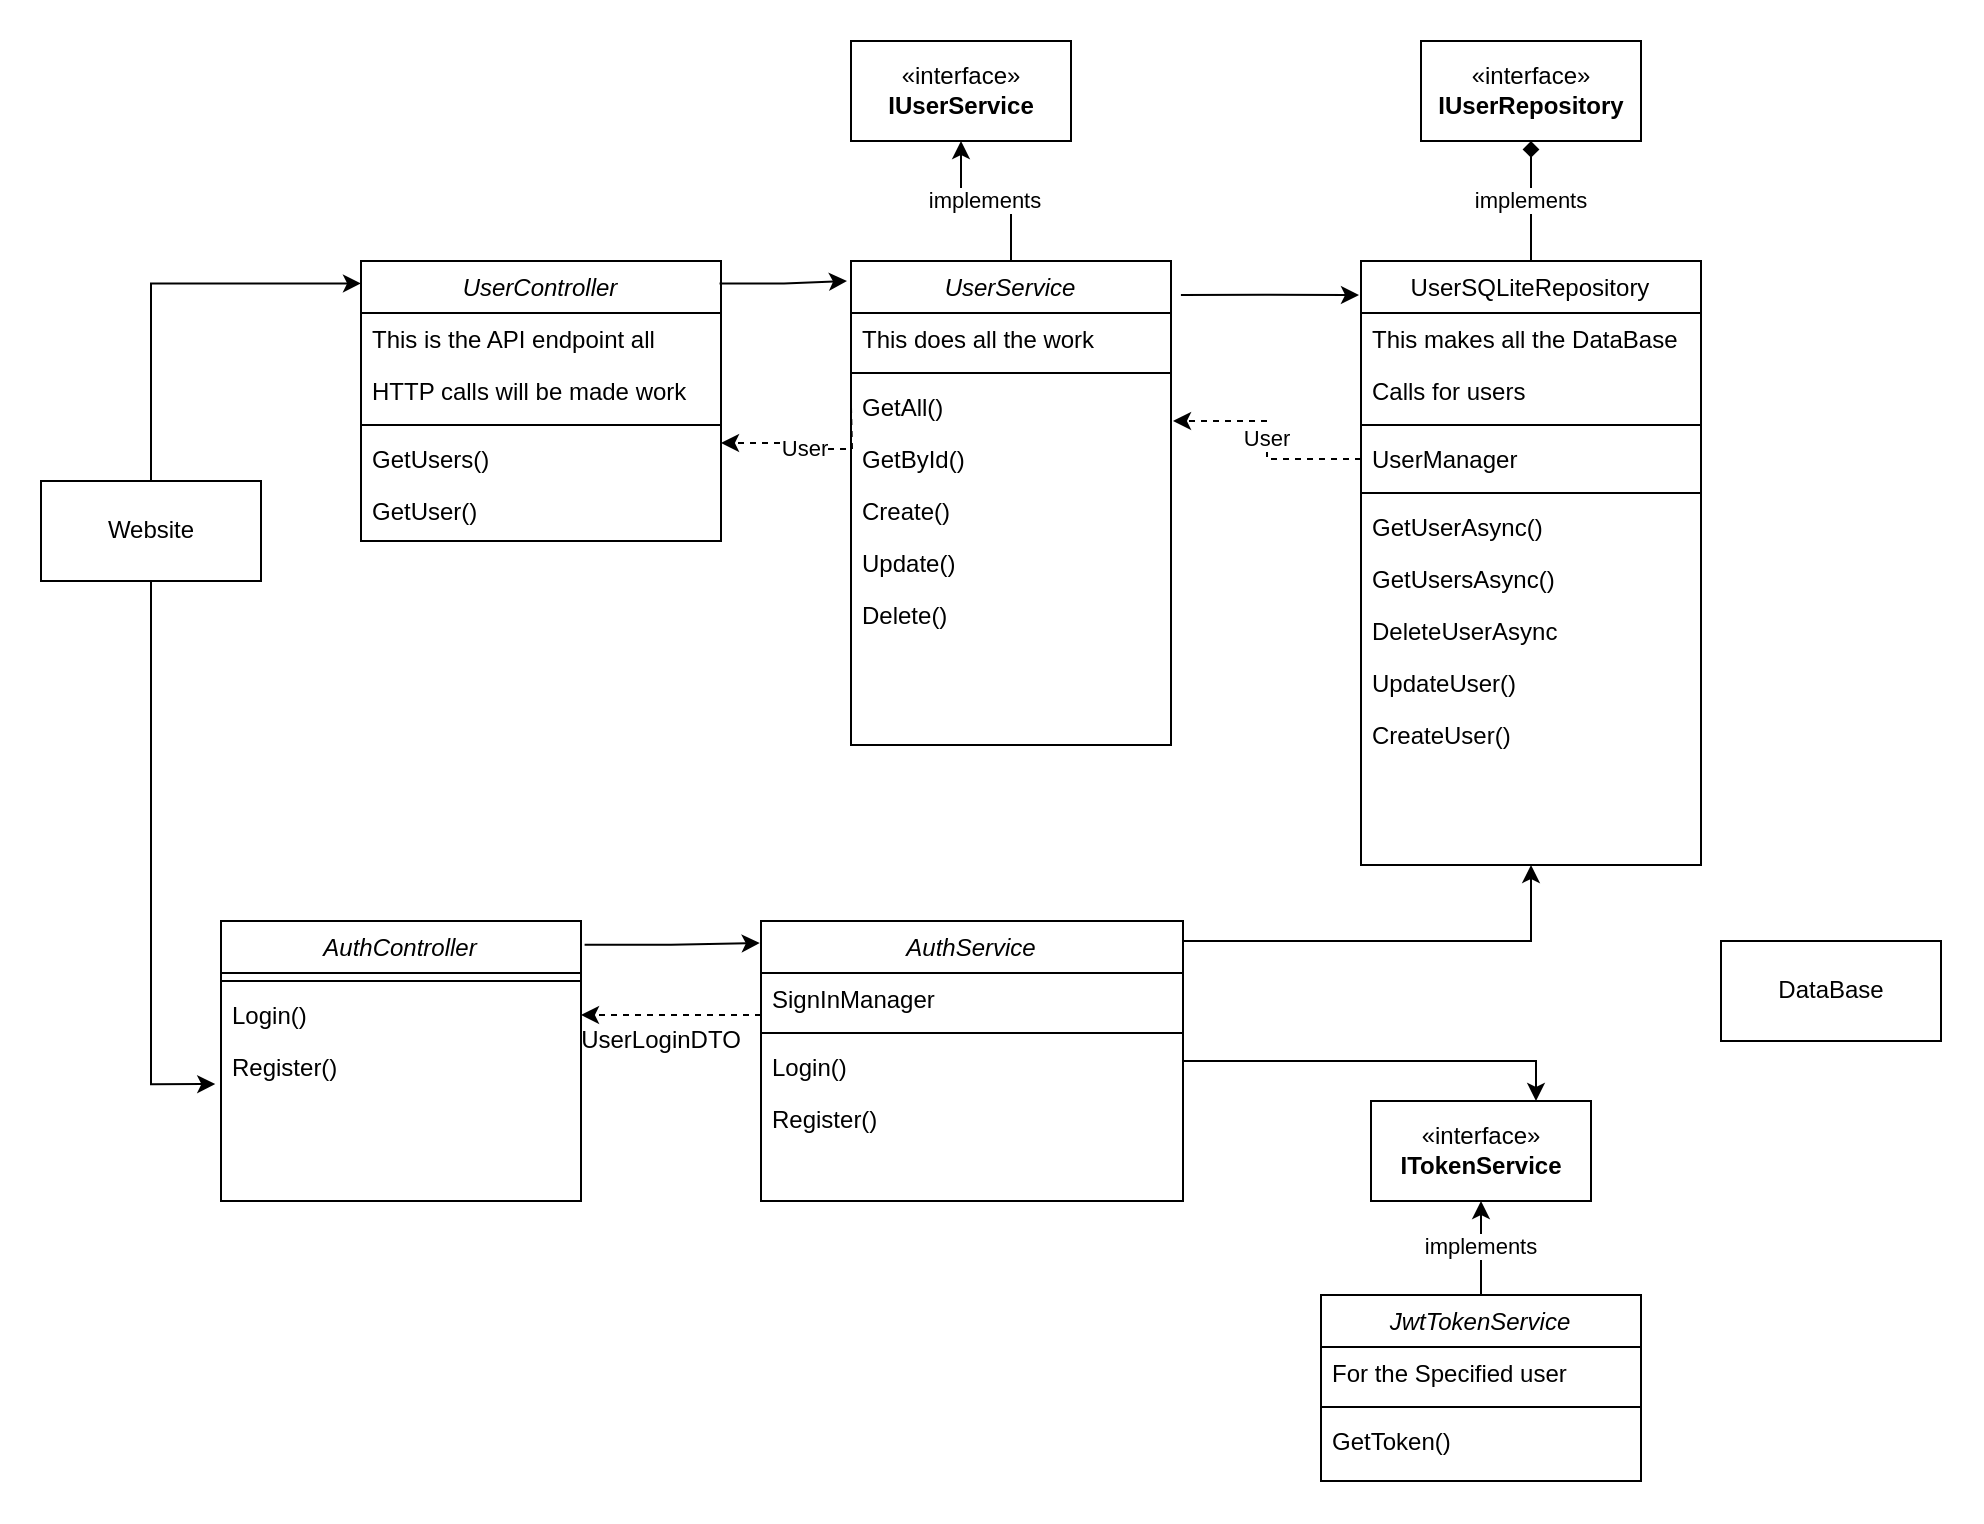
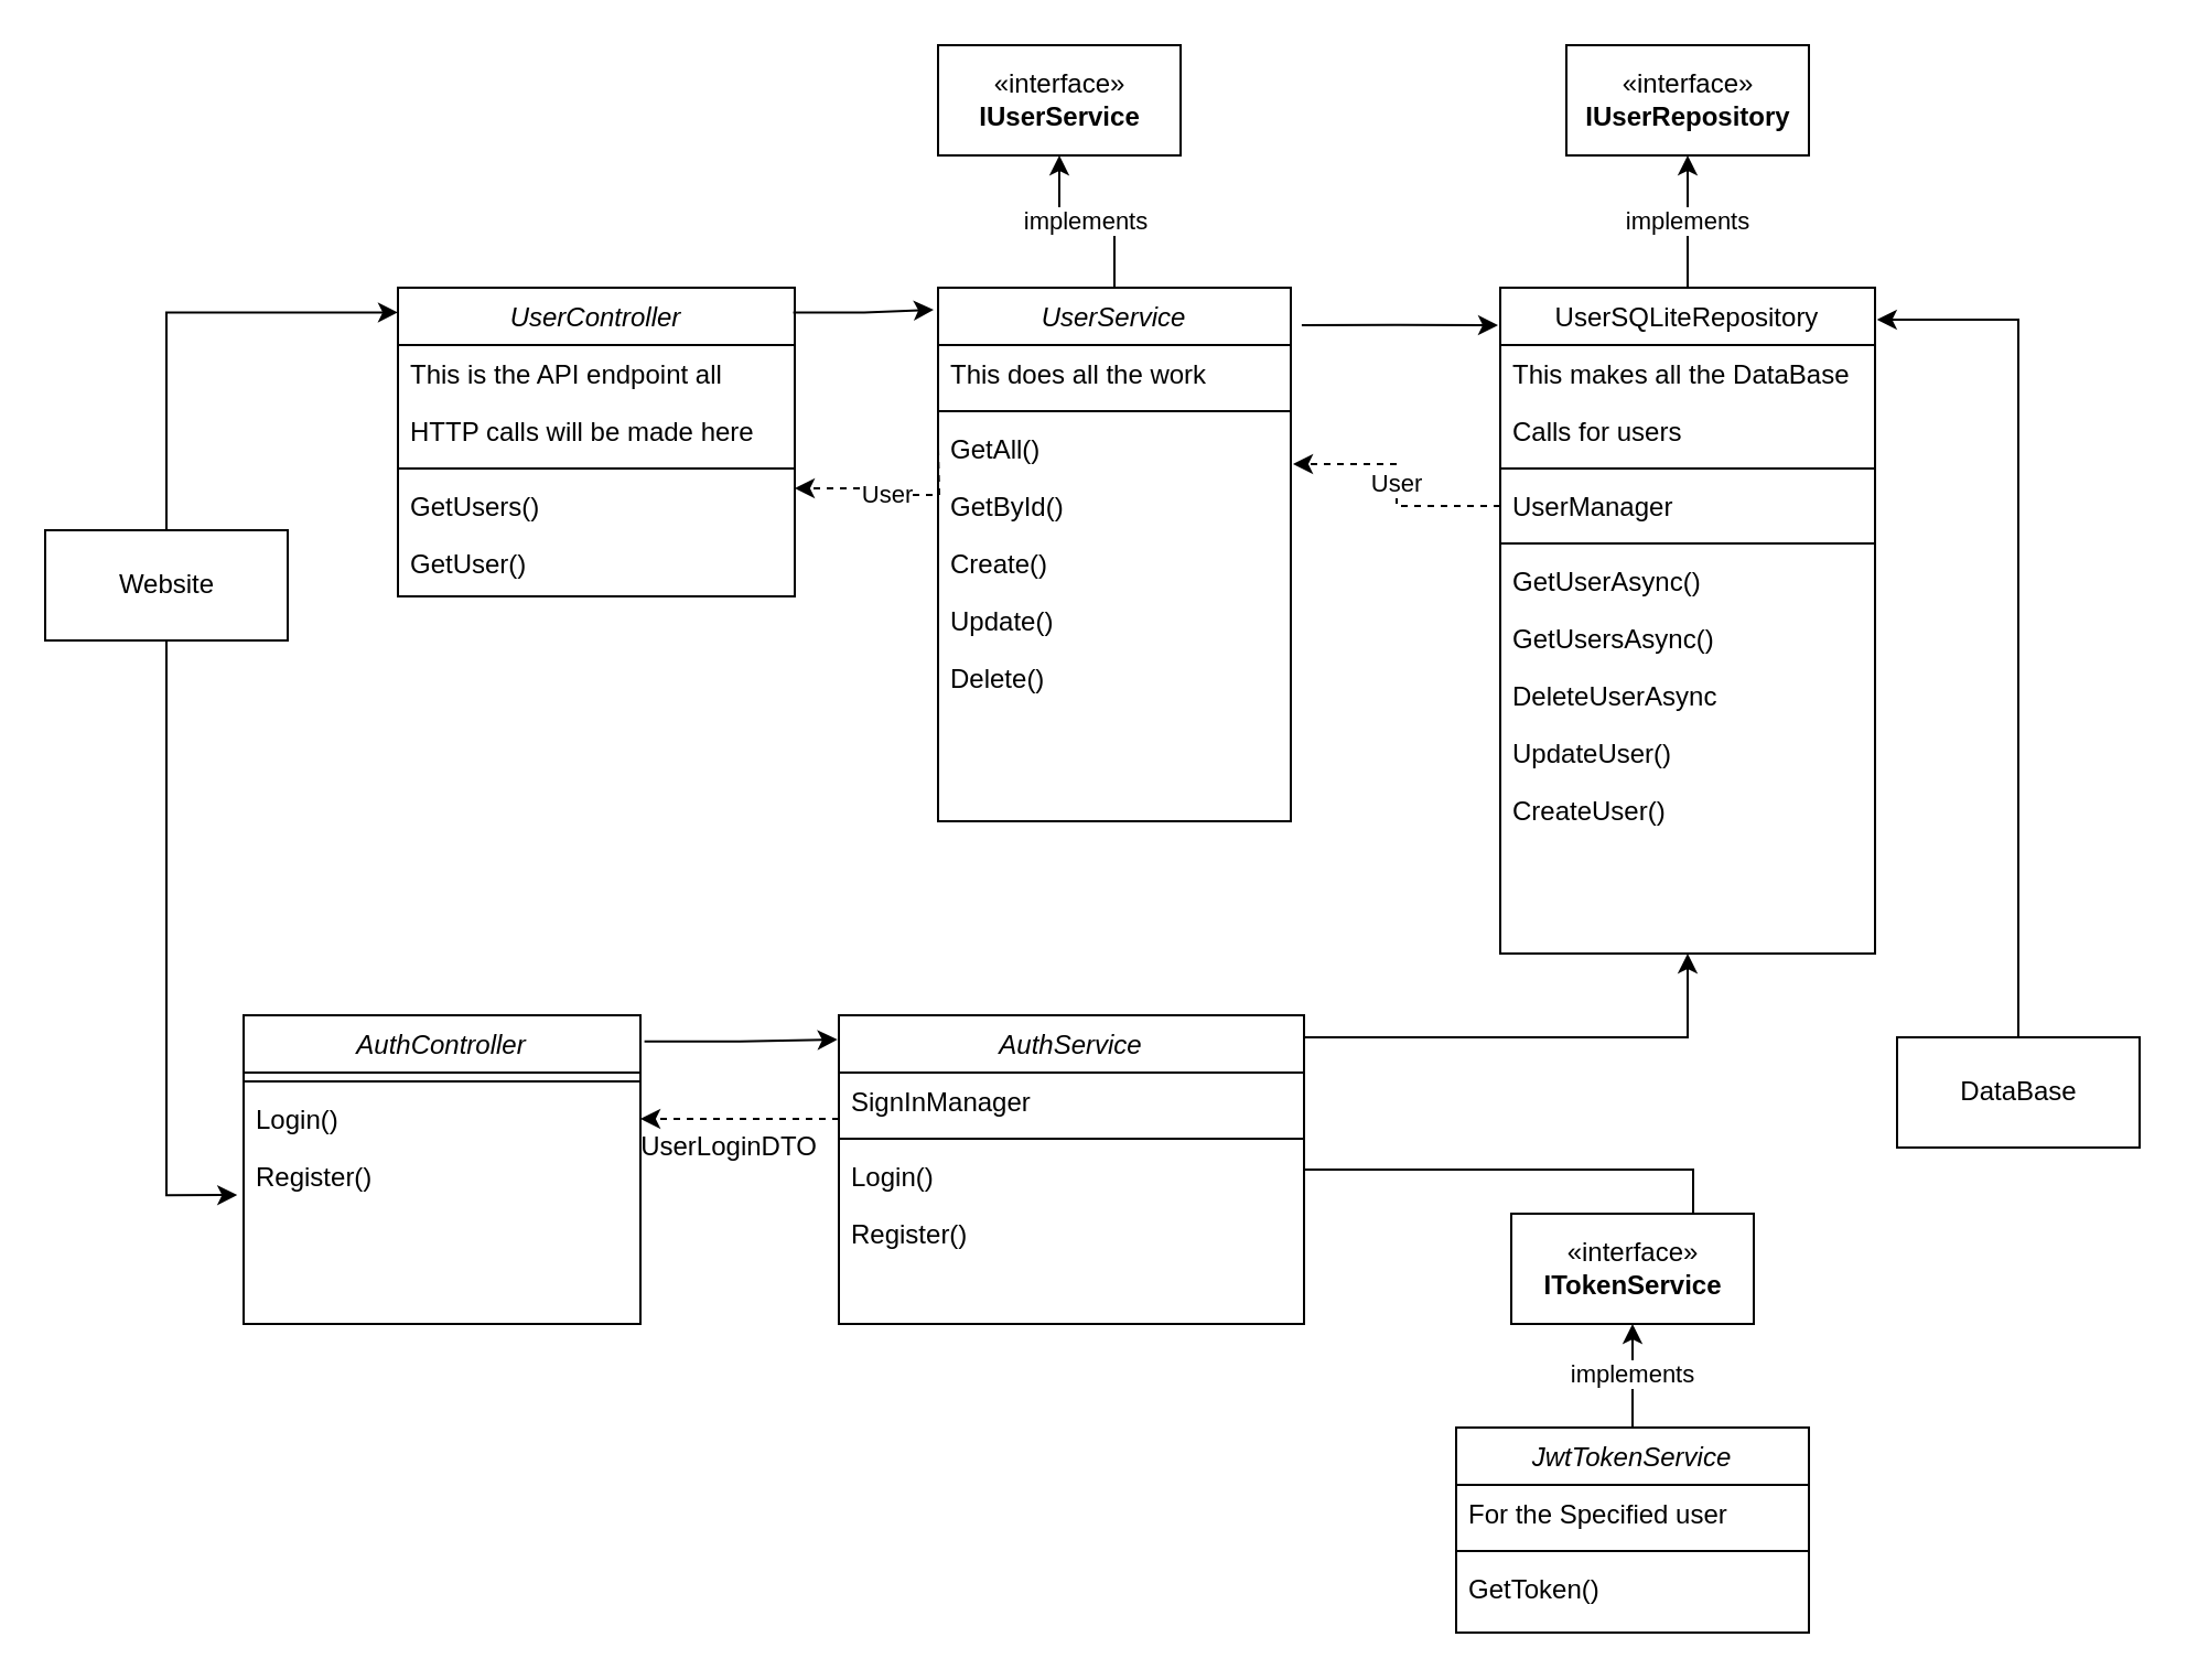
- <mxCell id="11" value="implements" style="edgeStyle=orthogonalEdgeStyle;rounded=0;orthogonalLoop=1;jettySize=auto;html=1;exitX=0.5;exitY=0;exitDx=0;exitDy=0;entryX=0.5;entryY=1;entryDx=0;entryDy=0;endArrow=diamond;" parent="1" source="12" target="30" edge="1"><mxGeometry relative="1" as="geometry" /></mxCell>
+ <mxCell id="11" value="implements" style="edgeStyle=orthogonalEdgeStyle;rounded=0;orthogonalLoop=1;jettySize=auto;html=1;exitX=0.5;exitY=0;exitDx=0;exitDy=0;entryX=0.5;entryY=1;entryDx=0;entryDy=0;" parent="1" source="12" target="30" edge="1"><mxGeometry relative="1" as="geometry" /></mxCell>
- <mxCell id="26" value="HTTP calls will be made work" style="text;align=left;verticalAlign=top;spacingLeft=4;spacingRight=4;overflow=hidden;rotatable=0;points=[[0,0.5],[1,0.5]];portConstraint=eastwest;" parent="24" vertex="1"><mxGeometry y="52" width="180" height="26" as="geometry" /></mxCell>
+ <mxCell id="26" value="HTTP calls will be made here" style="text;align=left;verticalAlign=top;spacingLeft=4;spacingRight=4;overflow=hidden;rotatable=0;points=[[0,0.5],[1,0.5]];portConstraint=eastwest;" parent="24" vertex="1"><mxGeometry y="52" width="180" height="26" as="geometry" /></mxCell>
+ <mxCell id="31" style="edgeStyle=orthogonalEdgeStyle;rounded=0;orthogonalLoop=1;jettySize=auto;html=1;exitX=0.5;exitY=0;exitDx=0;exitDy=0;entryX=1.005;entryY=0.048;entryDx=0;entryDy=0;entryPerimeter=0;" parent="1" source="32" target="12" edge="1"><mxGeometry relative="1" as="geometry" /></mxCell>
- <mxCell id="45" style="edgeStyle=orthogonalEdgeStyle;rounded=0;orthogonalLoop=1;jettySize=auto;html=1;entryX=0.75;entryY=0;entryDx=0;entryDy=0;" parent="1" source="48" target="58" edge="1"><mxGeometry relative="1" as="geometry" /></mxCell>
+ <mxCell id="45" style="edgeStyle=orthogonalEdgeStyle;rounded=0;orthogonalLoop=1;jettySize=auto;html=1;entryX=0.75;entryY=0;entryDx=0;entryDy=0;endArrow=none;" parent="1" source="48" target="58" edge="1"><mxGeometry relative="1" as="geometry" /></mxCell>
